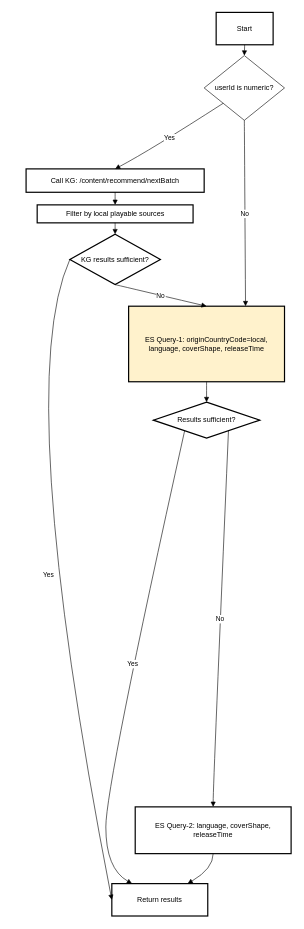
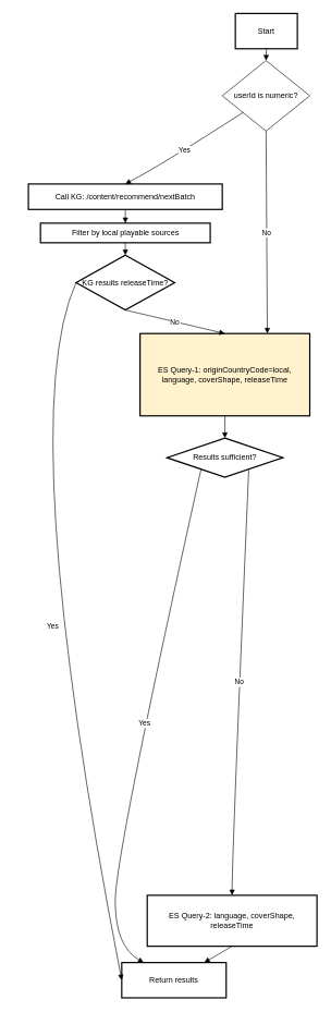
- <mxCell id="6" value="KG results sufficient?" style="rhombus;strokeWidth=2;whiteSpace=wrap;" vertex="1" parent="1"><mxGeometry x="116" y="390" width="151" height="84" as="geometry" /></mxCell>
+ <mxCell id="6" value="KG results releaseTime?" style="rhombus;strokeWidth=2;whiteSpace=wrap;" vertex="1" parent="1"><mxGeometry x="116" y="390" width="151" height="84" as="geometry" /></mxCell>
- <mxCell id="9" value="ES Query-2: language, coverShape, releaseTime" style="whiteSpace=wrap;strokeWidth=2;" vertex="1" parent="1"><mxGeometry x="225" y="1345" width="260" height="78" as="geometry" /></mxCell>
+ <mxCell id="9" value="ES Query-2: language, coverShape, releaseTime" style="whiteSpace=wrap;strokeWidth=2;" vertex="1" parent="1"><mxGeometry x="225" y="1370" width="260" height="78" as="geometry" /></mxCell>
